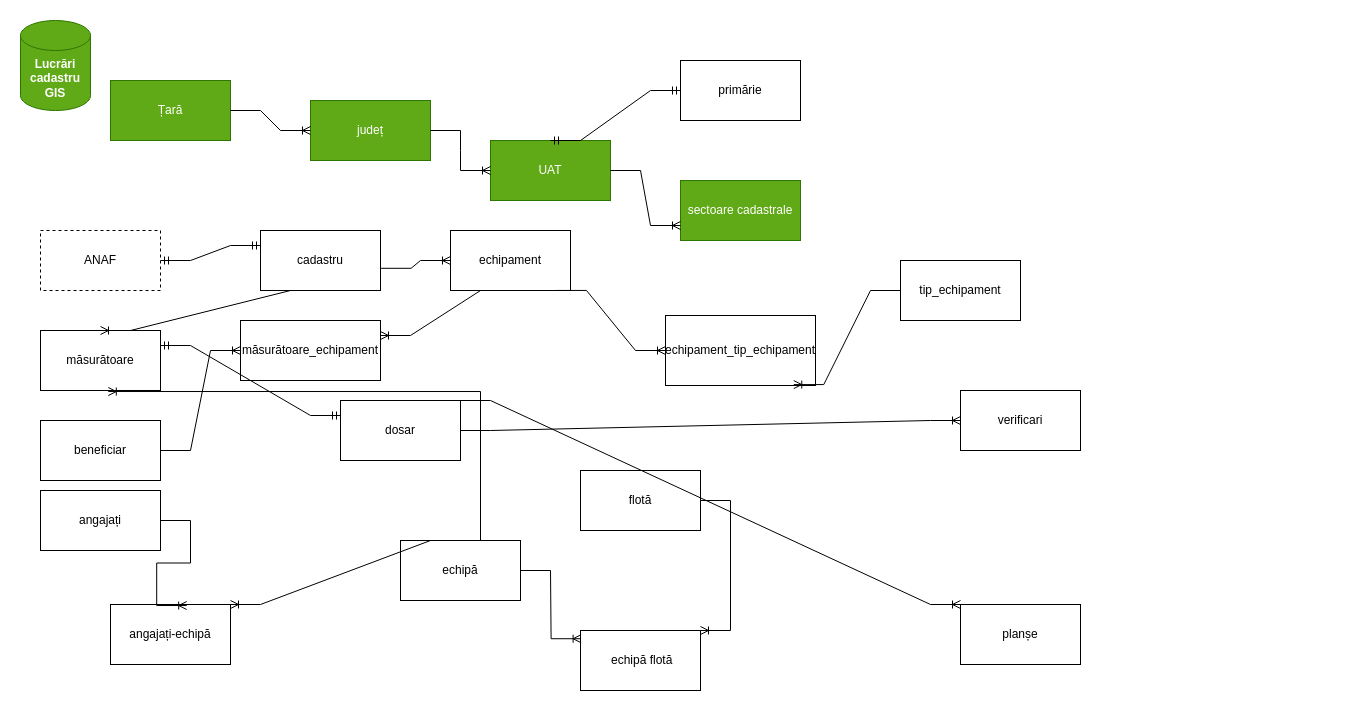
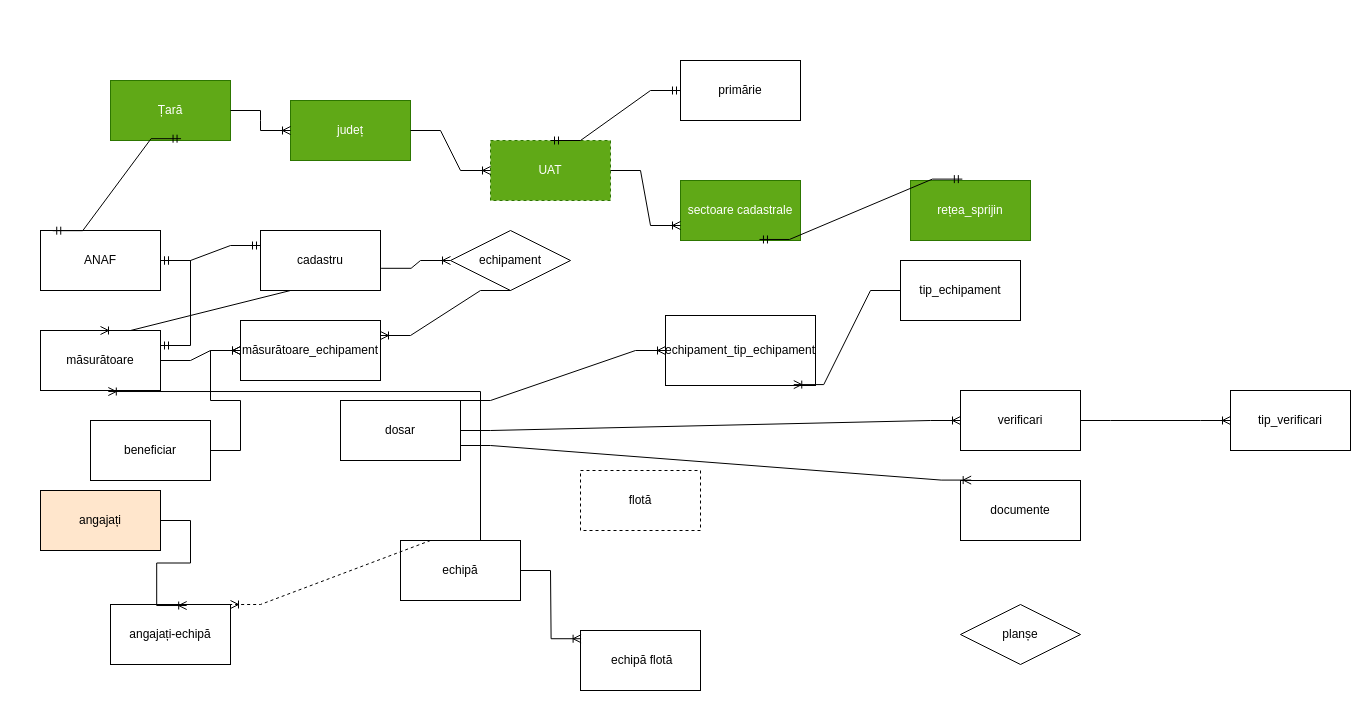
- <mxCell id="2" value="&lt;b&gt;Lucrări cadastru&lt;br&gt;GIS&lt;br&gt;&lt;/b&gt;" style="shape=cylinder3;whiteSpace=wrap;html=1;boundedLbl=1;backgroundOutline=1;size=15;fillColor=#60a917;strokeColor=#2D7600;fontColor=#ffffff;" vertex="1" parent="1"><mxGeometry width="70" height="90" as="geometry" x="20" y="20" /></mxCell>
- <mxCell id="17" value="județ" style="rounded=0;whiteSpace=wrap;html=1;fillColor=#60a917;fontColor=#ffffff;strokeColor=#2D7600;" vertex="1" parent="1"><mxGeometry x="310" y="100" width="120" height="60" as="geometry" /></mxCell>
+ <mxCell id="17" value="județ" style="rounded=0;whiteSpace=wrap;html=1;fillColor=#60a917;fontColor=#ffffff;strokeColor=#2D7600;" vertex="1" parent="1"><mxGeometry x="290" y="100" width="120" height="60" as="geometry" /></mxCell>
- <mxCell id="15" value="UAT" style="rounded=0;whiteSpace=wrap;html=1;fillColor=#60a917;fontColor=#ffffff;strokeColor=#2D7600;" vertex="1" parent="1"><mxGeometry x="490" y="140" width="120" height="60" as="geometry" /></mxCell>
+ <mxCell id="15" value="UAT" style="rounded=0;whiteSpace=wrap;html=1;fillColor=#60a917;fontColor=#ffffff;strokeColor=#2D7600;dashed=1;" vertex="1" parent="1"><mxGeometry x="490" y="140" width="120" height="60" as="geometry" /></mxCell>
+ <mxCell id="24" value="" style="edgeStyle=entityRelationEdgeStyle;fontSize=12;html=1;endArrow=ERmandOne;startArrow=ERmandOne;rounded=0;entryX=0.588;entryY=0.97;entryDx=0;entryDy=0;entryPerimeter=0;exitX=0.102;exitY=0.003;exitDx=0;exitDy=0;exitPerimeter=0;" edge="1" parent="1" source="22" target="19"><mxGeometry width="100" height="100" relative="1" as="geometry"><mxPoint x="80" y="260" as="sourcePoint" /><mxPoint x="180" y="160" as="targetPoint" /></mxGeometry></mxCell>
+ <mxCell id="37" value="" style="edgeStyle=entityRelationEdgeStyle;fontSize=12;html=1;endArrow=ERmandOne;startArrow=ERmandOne;rounded=0;entryX=0.658;entryY=0.983;entryDx=0;entryDy=0;entryPerimeter=0;exitX=0.432;exitY=-0.023;exitDx=0;exitDy=0;exitPerimeter=0;" edge="1" parent="1" source="4" target="3"><mxGeometry width="100" height="100" relative="1" as="geometry"><mxPoint x="720" y="420" as="sourcePoint" /><mxPoint x="820" y="320" as="targetPoint" /></mxGeometry></mxCell>
+ <mxCell id="4" value="rețea_sprijin&lt;br&gt;" style="rounded=0;whiteSpace=wrap;html=1;fillColor=#60a917;fontColor=#ffffff;strokeColor=#2D7600;" vertex="1" parent="1"><mxGeometry x="910" y="180" width="120" height="60" as="geometry" /></mxCell>
- <mxCell id="22" value="ANAF" style="rounded=0;whiteSpace=wrap;html=1;dashed=1;" vertex="1" parent="1"><mxGeometry x="40" y="230" width="120" height="60" as="geometry" /></mxCell>
+ <mxCell id="22" value="ANAF" style="rounded=0;whiteSpace=wrap;html=1;" vertex="1" parent="1"><mxGeometry x="40" y="230" width="120" height="60" as="geometry" /></mxCell>
- <mxCell id="7" value="echipament" style="rounded=0;whiteSpace=wrap;html=1;" vertex="1" parent="1"><mxGeometry x="450" y="230" width="120" height="60" as="geometry" /></mxCell>
+ <mxCell id="7" value="echipament" style="rhombus;whiteSpace=wrap;html=1;" vertex="1" parent="1"><mxGeometry x="450" y="230" width="120" height="60" as="geometry" /></mxCell>
- <mxCell id="42" value="" style="edgeStyle=entityRelationEdgeStyle;fontSize=12;html=1;endArrow=ERoneToMany;rounded=0;entryX=0;entryY=0.5;entryDx=0;entryDy=0;exitX=0.883;exitY=0.999;exitDx=0;exitDy=0;exitPerimeter=0;" edge="1" parent="1" source="7" target="41"><mxGeometry width="100" height="100" relative="1" as="geometry"><mxPoint x="540" y="360" as="sourcePoint" /><mxPoint x="640" y="260" as="targetPoint" /></mxGeometry></mxCell>
+ <mxCell id="28" value="" style="edgeStyle=entityRelationEdgeStyle;fontSize=12;html=1;endArrow=ERoneToMany;rounded=0;exitX=1;exitY=0.5;exitDx=0;exitDy=0;entryX=0;entryY=0.5;entryDx=0;entryDy=0;" edge="1" parent="1" source="10" target="27"><mxGeometry width="100" height="100" relative="1" as="geometry"><mxPoint x="130" y="470" as="sourcePoint" /><mxPoint x="230" y="370" as="targetPoint" /></mxGeometry></mxCell>
- <mxCell id="48" value="" style="edgeStyle=entityRelationEdgeStyle;fontSize=12;html=1;endArrow=ERmandOne;startArrow=ERmandOne;rounded=0;exitX=1;exitY=0.25;exitDx=0;exitDy=0;entryX=0;entryY=0.25;entryDx=0;entryDy=0;" edge="1" parent="1" source="10" target="13"><mxGeometry width="100" height="100" relative="1" as="geometry"><mxPoint x="180" y="510" as="sourcePoint" /><mxPoint x="280" y="410" as="targetPoint" /></mxGeometry></mxCell>
+ <mxCell id="48" value="" style="edgeStyle=entityRelationEdgeStyle;fontSize=12;html=1;endArrow=ERmandOne;startArrow=ERmandOne;rounded=0;exitX=1;exitY=0.25;exitDx=0;exitDy=0;" edge="1" parent="1" source="10" target="22"><mxGeometry width="100" height="100" relative="1" as="geometry"><mxPoint x="180" y="510" as="sourcePoint" /><mxPoint x="280" y="410" as="targetPoint" /></mxGeometry></mxCell>
+ <mxCell id="46" value="" style="edgeStyle=entityRelationEdgeStyle;fontSize=12;html=1;endArrow=ERoneToMany;rounded=0;entryX=0;entryY=0.5;entryDx=0;entryDy=0;exitX=1;exitY=0.5;exitDx=0;exitDy=0;" edge="1" parent="1" source="45" target="44"><mxGeometry width="100" height="100" relative="1" as="geometry"><mxPoint x="1090" y="590" as="sourcePoint" /><mxPoint x="1190" y="490" as="targetPoint" /></mxGeometry></mxCell>
+ <mxCell id="44" value="tip_verificari" style="rounded=0;whiteSpace=wrap;html=1;" vertex="1" parent="1"><mxGeometry x="1230" y="390" width="120" height="60" as="geometry" /></mxCell>
- <mxCell id="12" value="beneficiar" style="rounded=0;whiteSpace=wrap;html=1;" vertex="1" parent="1"><mxGeometry x="40" y="420" width="120" height="60" as="geometry" /></mxCell>
+ <mxCell id="12" value="beneficiar" style="rounded=0;whiteSpace=wrap;html=1;" vertex="1" parent="1"><mxGeometry x="90" y="420" width="120" height="60" as="geometry" /></mxCell>
+ <mxCell id="49" value="" style="edgeStyle=entityRelationEdgeStyle;fontSize=12;html=1;endArrow=ERoneToMany;rounded=0;exitX=1;exitY=0.75;exitDx=0;exitDy=0;entryX=0.089;entryY=-0.007;entryDx=0;entryDy=0;entryPerimeter=0;" edge="1" parent="1" source="13" target="9"><mxGeometry width="100" height="100" relative="1" as="geometry"><mxPoint x="520" y="540" as="sourcePoint" /><mxPoint x="620" y="440" as="targetPoint" /></mxGeometry></mxCell>
- <mxCell id="8" value="flotă" style="rounded=0;whiteSpace=wrap;html=1;" vertex="1" parent="1"><mxGeometry x="580" y="470" width="120" height="60" as="geometry" /></mxCell>
+ <mxCell id="8" value="flotă" style="rounded=0;whiteSpace=wrap;html=1;dashed=1;" vertex="1" parent="1"><mxGeometry x="580" y="470" width="120" height="60" as="geometry" /></mxCell>
+ <mxCell id="9" value="documente" style="rounded=0;whiteSpace=wrap;html=1;" vertex="1" parent="1"><mxGeometry x="960" y="480" width="120" height="60" as="geometry" /></mxCell>
- <mxCell id="6" value="angajați" style="rounded=0;whiteSpace=wrap;html=1;" vertex="1" parent="1"><mxGeometry x="40" y="490" width="120" height="60" as="geometry" /></mxCell>
+ <mxCell id="6" value="angajați" style="rounded=0;whiteSpace=wrap;html=1;fillColor=#ffe6cc;" vertex="1" parent="1"><mxGeometry x="40" y="490" width="120" height="60" as="geometry" /></mxCell>
- <mxCell id="50" value="" style="edgeStyle=entityRelationEdgeStyle;fontSize=12;html=1;endArrow=ERoneToMany;rounded=0;exitX=1;exitY=0;exitDx=0;exitDy=0;entryX=0;entryY=0;entryDx=0;entryDy=0;" edge="1" parent="1" source="13" target="14"><mxGeometry width="100" height="100" relative="1" as="geometry"><mxPoint x="520" y="540" as="sourcePoint" /><mxPoint x="620" y="440" as="targetPoint" /></mxGeometry></mxCell>
+ <mxCell id="50" value="" style="edgeStyle=entityRelationEdgeStyle;fontSize=12;html=1;endArrow=ERoneToMany;rounded=0;exitX=1;exitY=0;exitDx=0;exitDy=0;" edge="1" parent="1" source="13" target="41"><mxGeometry width="100" height="100" relative="1" as="geometry"><mxPoint x="520" y="540" as="sourcePoint" /><mxPoint x="620" y="440" as="targetPoint" /></mxGeometry></mxCell>
- <mxCell id="36" value="" style="edgeStyle=entityRelationEdgeStyle;fontSize=12;html=1;endArrow=ERoneToMany;rounded=0;entryX=1;entryY=0;entryDx=0;entryDy=0;exitX=1;exitY=0.5;exitDx=0;exitDy=0;" edge="1" parent="1" source="8" target="34"><mxGeometry width="100" height="100" relative="1" as="geometry"><mxPoint x="710" y="605" as="sourcePoint" /><mxPoint x="810" y="505" as="targetPoint" /><Array as="points"><mxPoint x="760" y="630" /></Array></mxGeometry></mxCell>
- <mxCell id="32" value="" style="edgeStyle=entityRelationEdgeStyle;fontSize=12;html=1;endArrow=ERoneToMany;rounded=0;exitX=0.5;exitY=0;exitDx=0;exitDy=0;entryX=1;entryY=0;entryDx=0;entryDy=0;" edge="1" parent="1" source="5" target="30"><mxGeometry width="100" height="100" relative="1" as="geometry"><mxPoint x="230" y="530" as="sourcePoint" /><mxPoint x="330" y="430" as="targetPoint" /></mxGeometry></mxCell>
+ <mxCell id="32" value="" style="edgeStyle=entityRelationEdgeStyle;fontSize=12;html=1;endArrow=ERoneToMany;rounded=0;exitX=0.5;exitY=0;exitDx=0;exitDy=0;entryX=1;entryY=0;entryDx=0;entryDy=0;dashed=1;" edge="1" parent="1" source="5" target="30"><mxGeometry width="100" height="100" relative="1" as="geometry"><mxPoint x="230" y="530" as="sourcePoint" /><mxPoint x="330" y="430" as="targetPoint" /></mxGeometry></mxCell>
- <mxCell id="14" value="planșe" style="rounded=0;whiteSpace=wrap;html=1;" vertex="1" parent="1"><mxGeometry x="960" y="604" width="120" height="60" as="geometry" /></mxCell>
+ <mxCell id="14" value="planșe" style="rhombus;whiteSpace=wrap;html=1;" vertex="1" parent="1"><mxGeometry x="960" y="604" width="120" height="60" as="geometry" /></mxCell>
